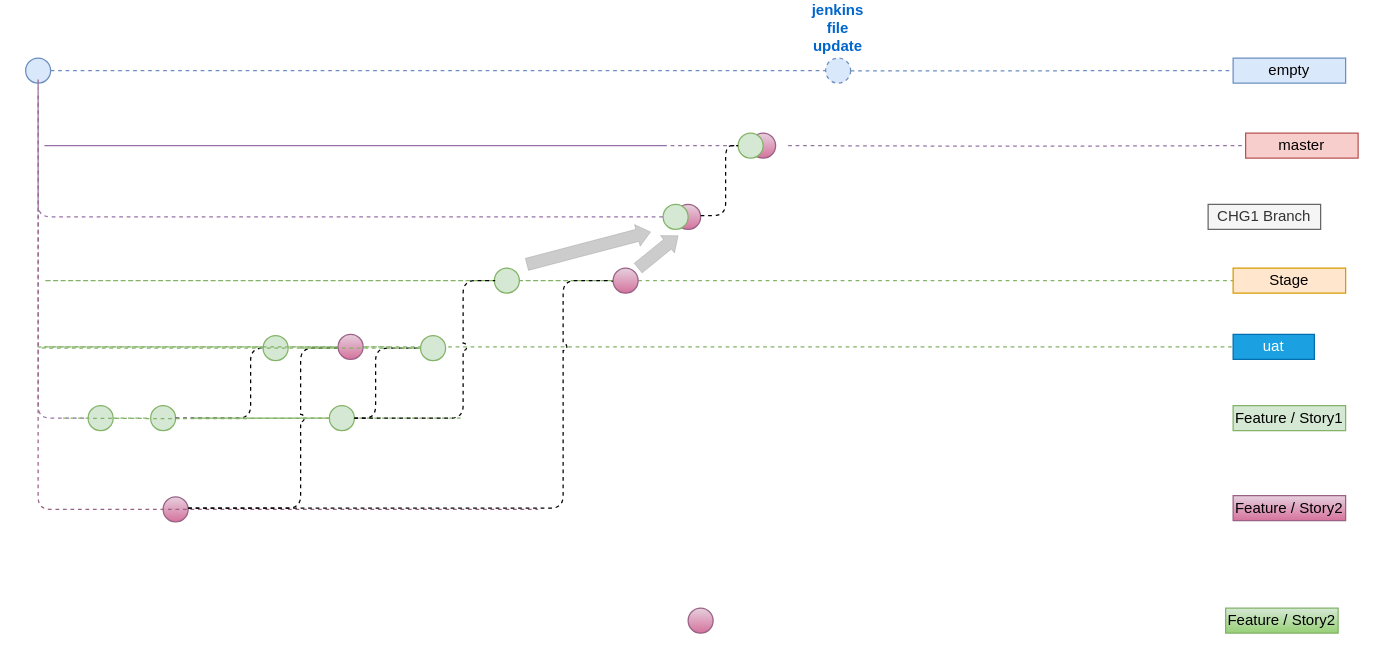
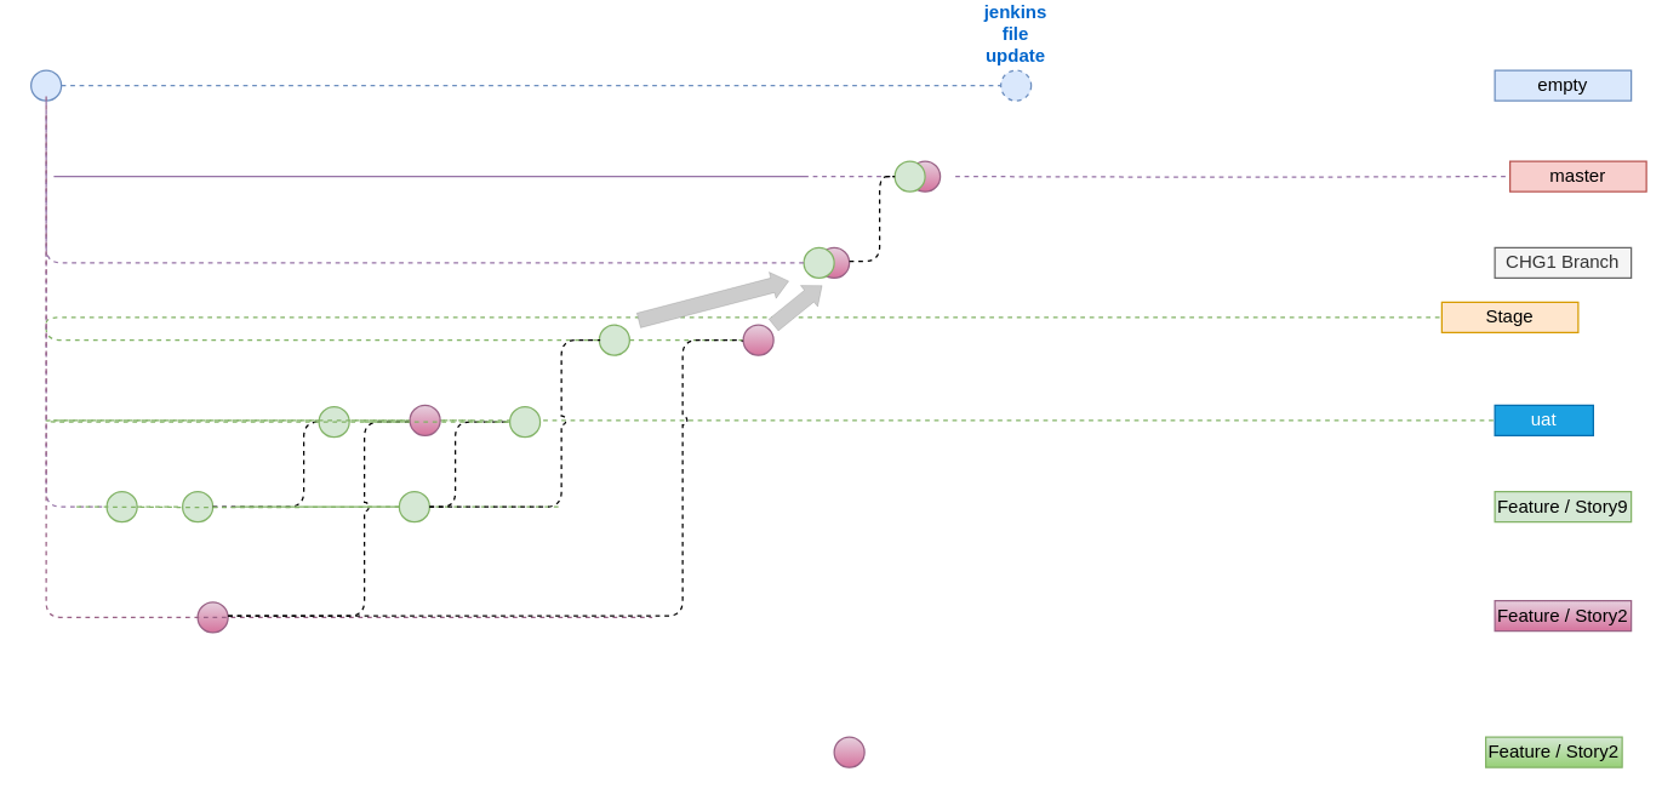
- <mxCell id="8" value="" style="endArrow=none;dashed=1;html=1;fillColor=#dae8fc;strokeColor=#6c8ebf;startArrow=none;" parent="1" source="48" target="4" edge="1"><mxGeometry width="50" height="50" relative="1" as="geometry"><mxPoint x="40" y="30" as="sourcePoint" /><mxPoint x="630" y="30" as="targetPoint" /><Array as="points" /></mxGeometry></mxCell>
- <mxCell id="25" value="CHG1 Branch" style="text;html=1;strokeColor=#666666;fillColor=#f5f5f5;align=center;verticalAlign=middle;whiteSpace=wrap;rounded=0;fontSize=12;fontColor=#333333;" vertex="1" parent="1"><mxGeometry x="966" y="137" width="90" height="20" as="geometry" /></mxCell>
+ <mxCell id="25" value="CHG1 Branch" style="text;html=1;strokeColor=#666666;fillColor=#f5f5f5;align=center;verticalAlign=middle;whiteSpace=wrap;rounded=0;fontSize=12;fontColor=#333333;" vertex="1" parent="1"><mxGeometry x="986" y="137" width="90" height="20" as="geometry" /></mxCell>
- <mxCell id="9" value="Stage" style="text;html=1;strokeColor=#d79b00;fillColor=#ffe6cc;align=center;verticalAlign=middle;whiteSpace=wrap;rounded=0;fontSize=12;" parent="1" vertex="1"><mxGeometry x="986" y="188" width="90" height="20" as="geometry" /></mxCell>
+ <mxCell id="9" value="Stage" style="text;html=1;strokeColor=#d79b00;fillColor=#ffe6cc;align=center;verticalAlign=middle;whiteSpace=wrap;rounded=0;fontSize=12;" parent="1" vertex="1"><mxGeometry x="951" y="173" width="90" height="20" as="geometry" /></mxCell>
- <mxCell id="28" value="Feature / Story1" style="text;html=1;strokeColor=#82b366;fillColor=#d5e8d4;align=center;verticalAlign=middle;whiteSpace=wrap;rounded=0;" vertex="1" parent="1"><mxGeometry x="986" y="298" width="90" height="20" as="geometry" /></mxCell>
+ <mxCell id="28" value="Feature / Story9" style="text;html=1;strokeColor=#82b366;fillColor=#d5e8d4;align=center;verticalAlign=middle;whiteSpace=wrap;rounded=0;" vertex="1" parent="1"><mxGeometry x="986" y="298" width="90" height="20" as="geometry" /></mxCell>
